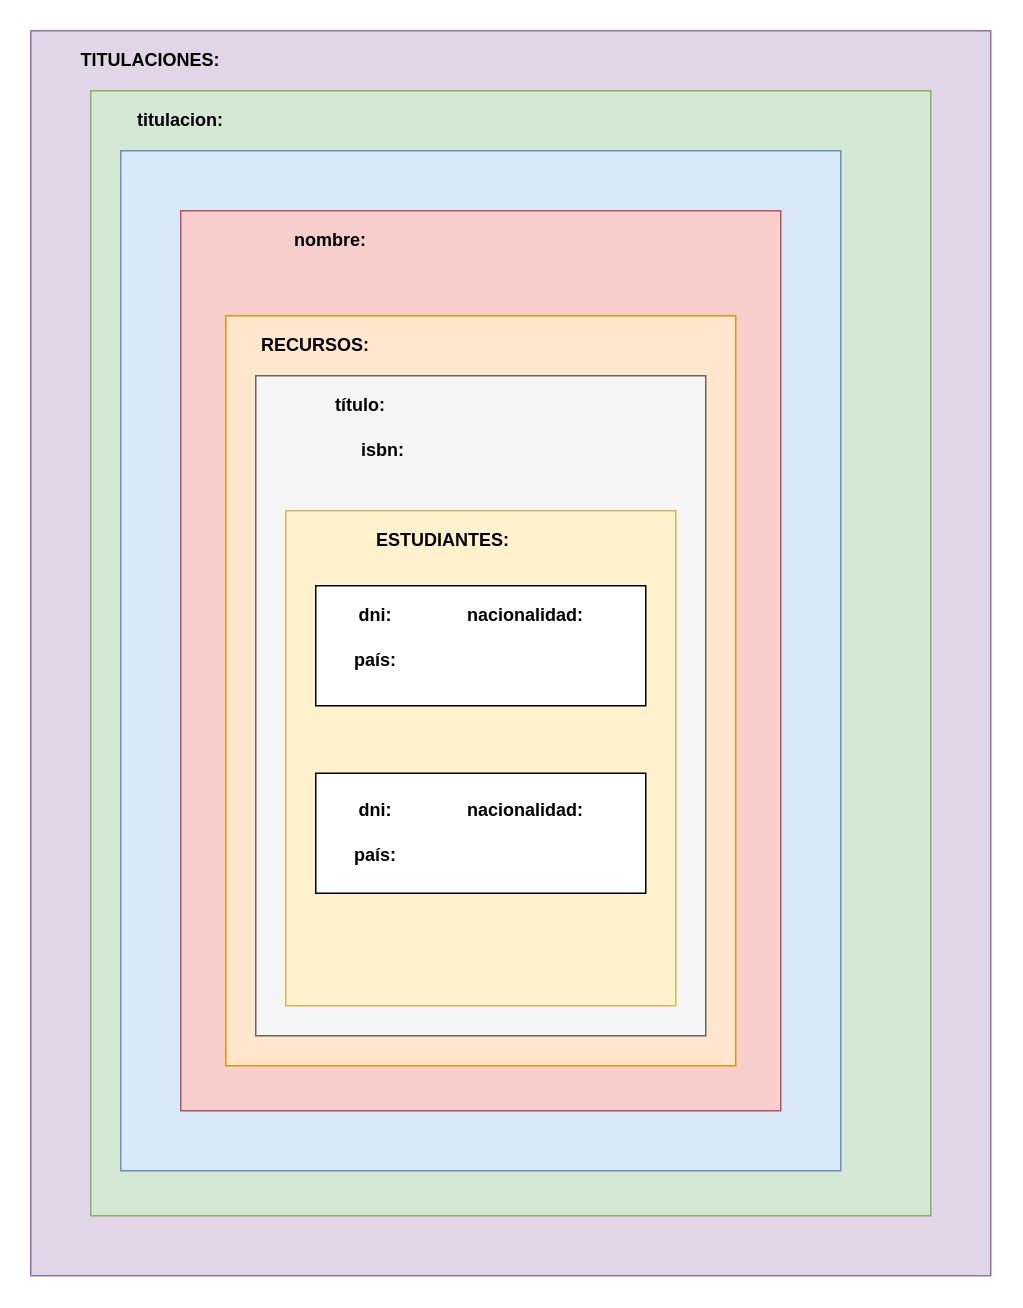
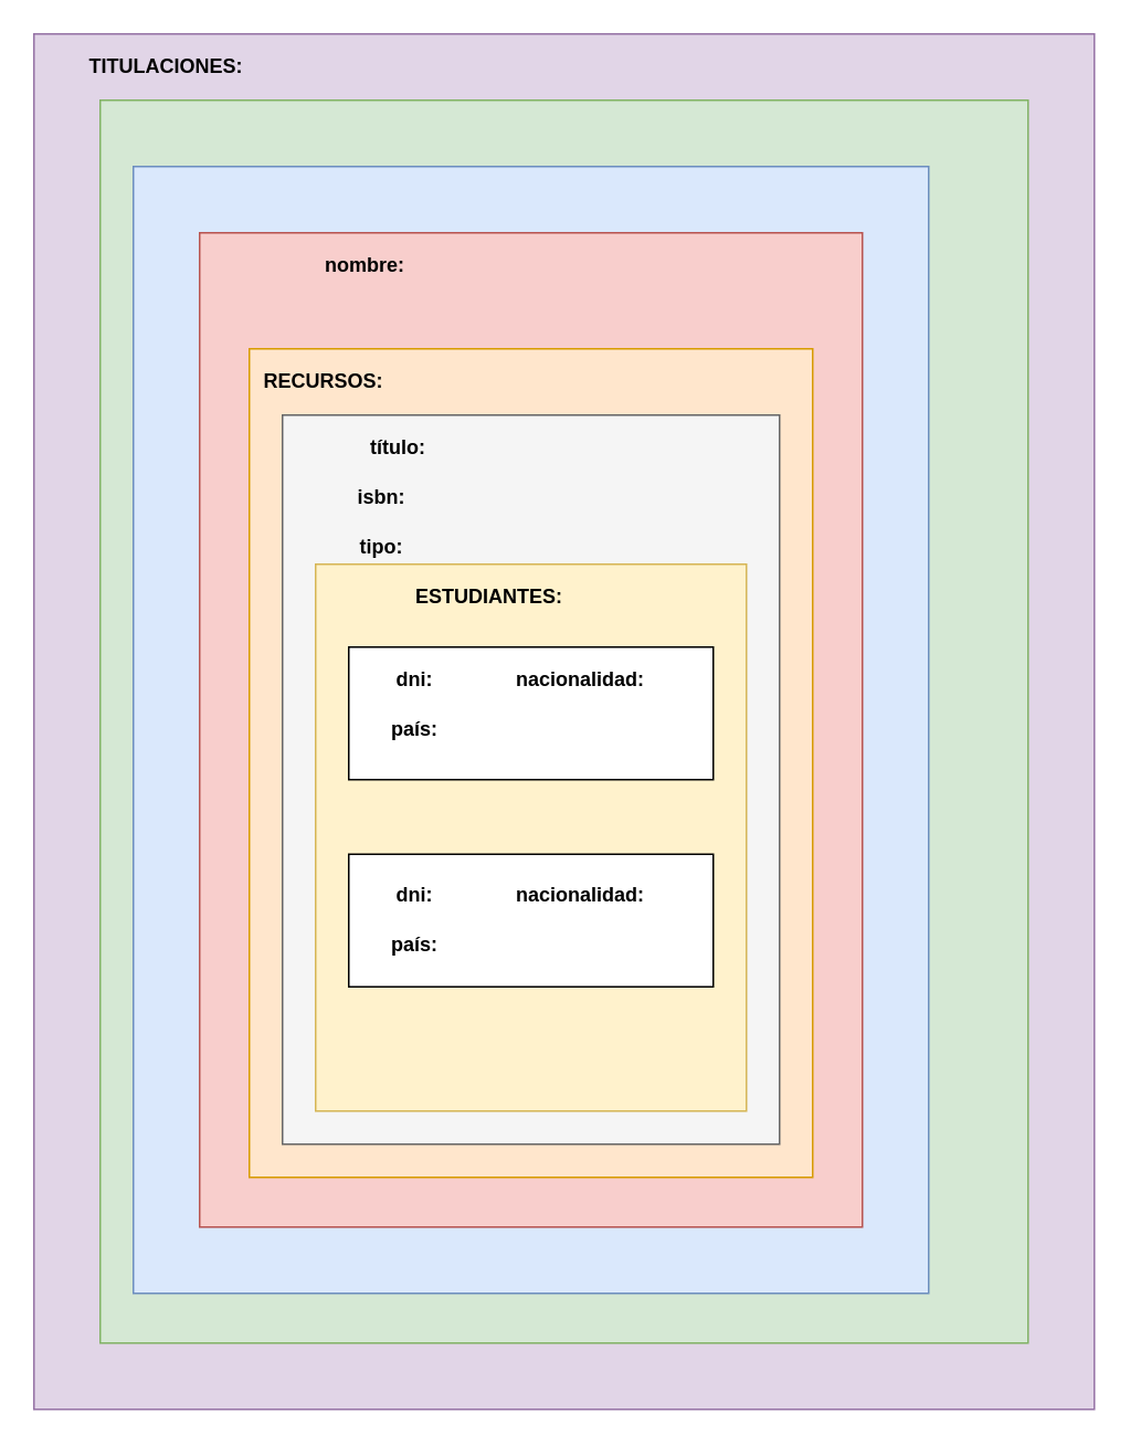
- <mxCell id="6" value="titulacion:" style="text;html=1;strokeColor=none;fillColor=none;align=center;verticalAlign=middle;whiteSpace=wrap;rounded=0;fontStyle=1" parent="1" vertex="1"><mxGeometry x="90" y="70" width="60" height="20" as="geometry" /></mxCell>
- <mxCell id="11" value="RECURSOS:" style="text;html=1;strokeColor=none;fillColor=none;align=center;verticalAlign=middle;whiteSpace=wrap;rounded=0;fontStyle=1" vertex="1" parent="1"><mxGeometry x="180" y="220" width="60" height="20" as="geometry" /></mxCell>
+ <mxCell id="11" value="RECURSOS:" style="text;html=1;strokeColor=none;fillColor=none;align=center;verticalAlign=middle;whiteSpace=wrap;rounded=0;fontStyle=1" vertex="1" parent="1"><mxGeometry x="165" y="220" width="60" height="20" as="geometry" /></mxCell>
- <mxCell id="14" value="isbn:" style="text;html=1;strokeColor=none;fillColor=none;align=center;verticalAlign=middle;whiteSpace=wrap;rounded=0;fontStyle=1" vertex="1" parent="1"><mxGeometry x="225" y="290" width="60" height="20" as="geometry" /></mxCell>
+ <mxCell id="14" value="isbn:" style="text;html=1;strokeColor=none;fillColor=none;align=center;verticalAlign=middle;whiteSpace=wrap;rounded=0;fontStyle=1" vertex="1" parent="1"><mxGeometry x="200" y="290" width="60" height="20" as="geometry" /></mxCell>
+ <mxCell id="15" value="tipo:" style="text;html=1;strokeColor=none;fillColor=none;align=center;verticalAlign=middle;whiteSpace=wrap;rounded=0;fontStyle=1" vertex="1" parent="1"><mxGeometry x="200" y="320" width="60" height="20" as="geometry" /></mxCell>
